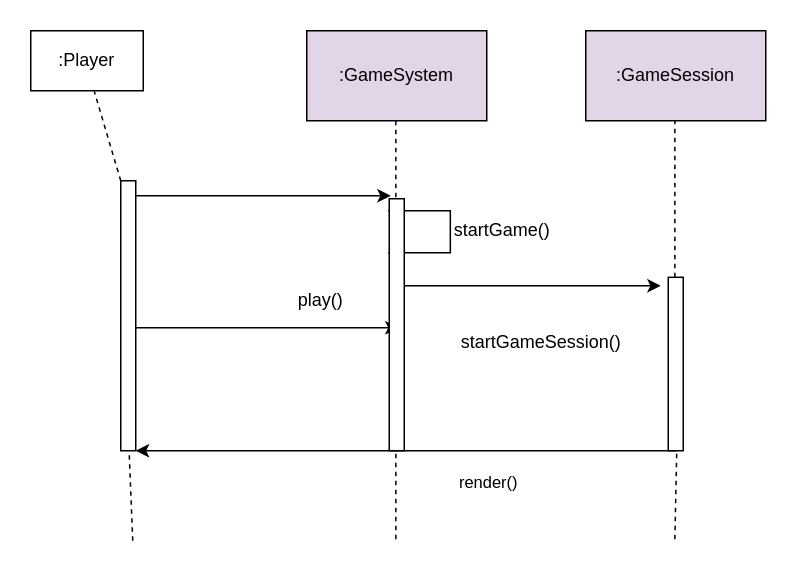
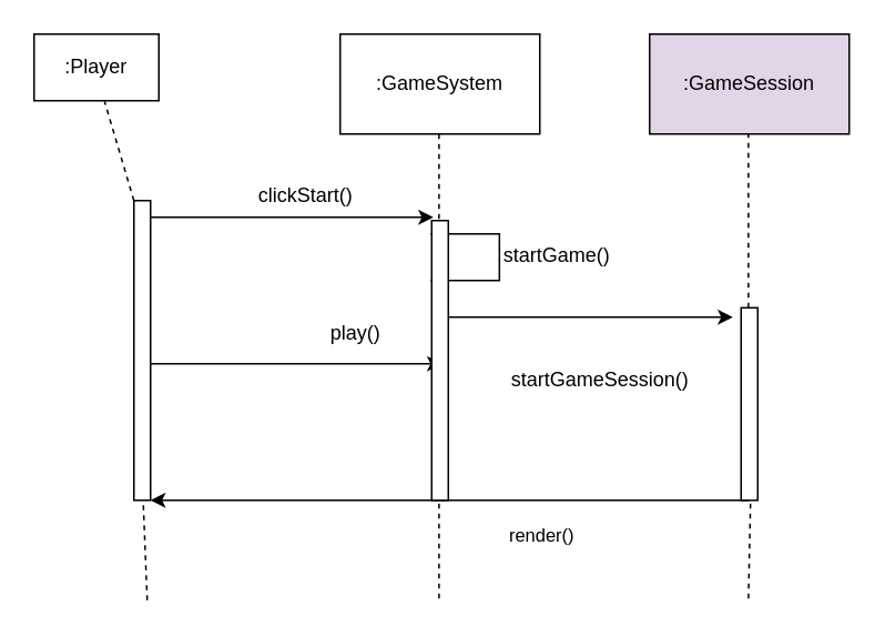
- <mxCell id="4" value=":GameSystem" style="rounded=0;whiteSpace=wrap;html=1;fillColor=#e1d5e7;" vertex="1" parent="1"><mxGeometry x="204" y="20" width="120" height="60" as="geometry" /></mxCell>
+ <mxCell id="4" value=":GameSystem" style="rounded=0;whiteSpace=wrap;html=1;" vertex="1" parent="1"><mxGeometry x="204" y="20" width="120" height="60" as="geometry" /></mxCell>
+ <mxCell id="9" value="clickStart()" style="text;html=1;align=center;verticalAlign=middle;resizable=0;points=[];autosize=1;strokeColor=none;fillColor=none;" vertex="1" parent="1"><mxGeometry x="143" y="102" width="80" height="30" as="geometry" /></mxCell>
